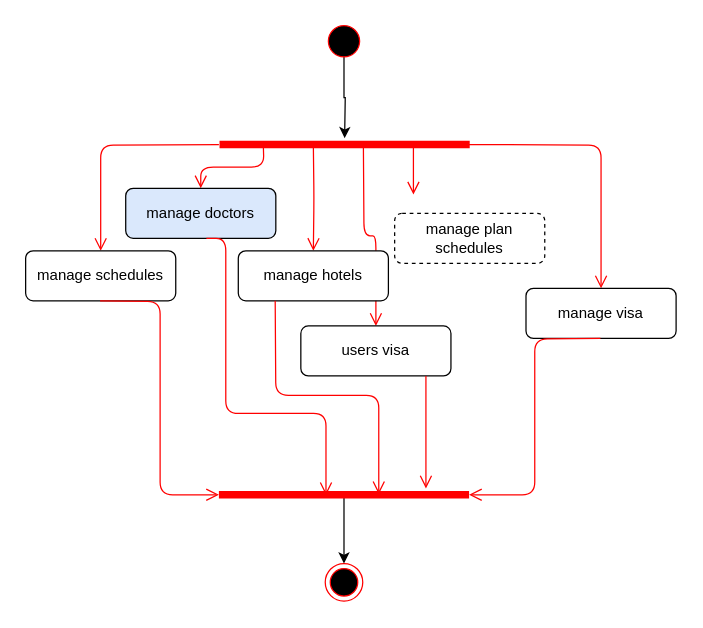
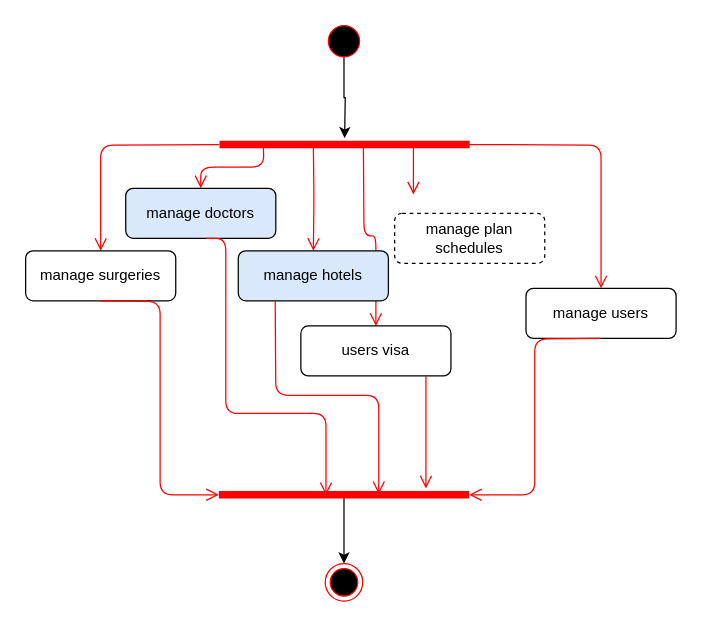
- <mxCell id="11" value="manage schedules" style="rounded=1;whiteSpace=wrap;html=1;" vertex="1" parent="1"><mxGeometry x="20" y="200" width="120" height="40" as="geometry" /></mxCell>
+ <mxCell id="11" value="manage surgeries" style="rounded=1;whiteSpace=wrap;html=1;" vertex="1" parent="1"><mxGeometry x="20" y="200" width="120" height="40" as="geometry" /></mxCell>
- <mxCell id="13" value="manage hotels" style="rounded=1;whiteSpace=wrap;html=1;" vertex="1" parent="1"><mxGeometry x="190" y="200" width="120" height="40" as="geometry" /></mxCell>
+ <mxCell id="13" value="manage hotels" style="rounded=1;whiteSpace=wrap;html=1;fillColor=#dae8fc;" vertex="1" parent="1"><mxGeometry x="190" y="200" width="120" height="40" as="geometry" /></mxCell>
- <mxCell id="16" value="manage visa" style="rounded=1;whiteSpace=wrap;html=1;" vertex="1" parent="1"><mxGeometry x="420" y="230" width="120" height="40" as="geometry" /></mxCell>
+ <mxCell id="16" value="manage users" style="rounded=1;whiteSpace=wrap;html=1;" vertex="1" parent="1"><mxGeometry x="420" y="230" width="120" height="40" as="geometry" /></mxCell>
